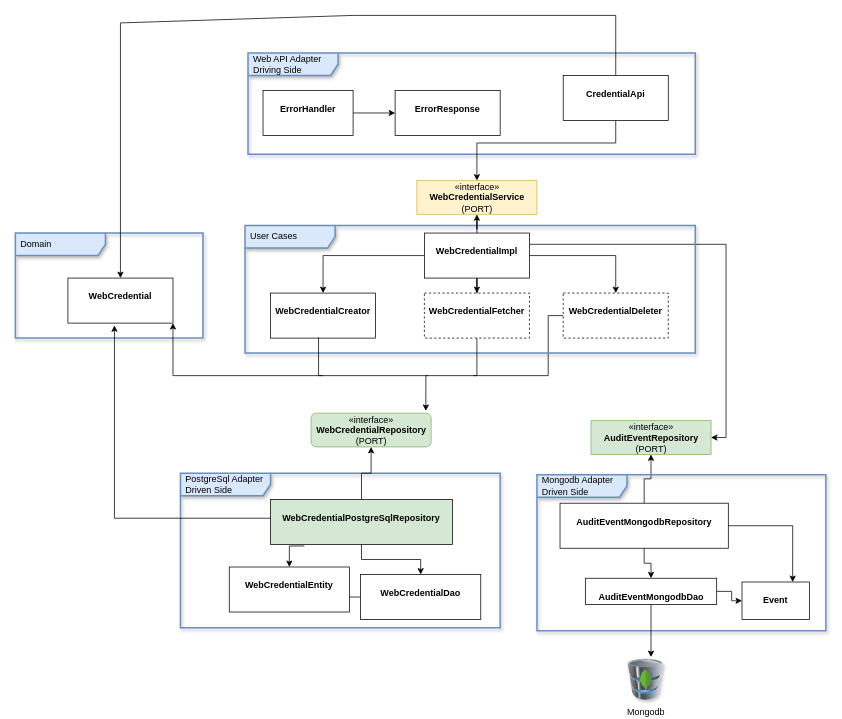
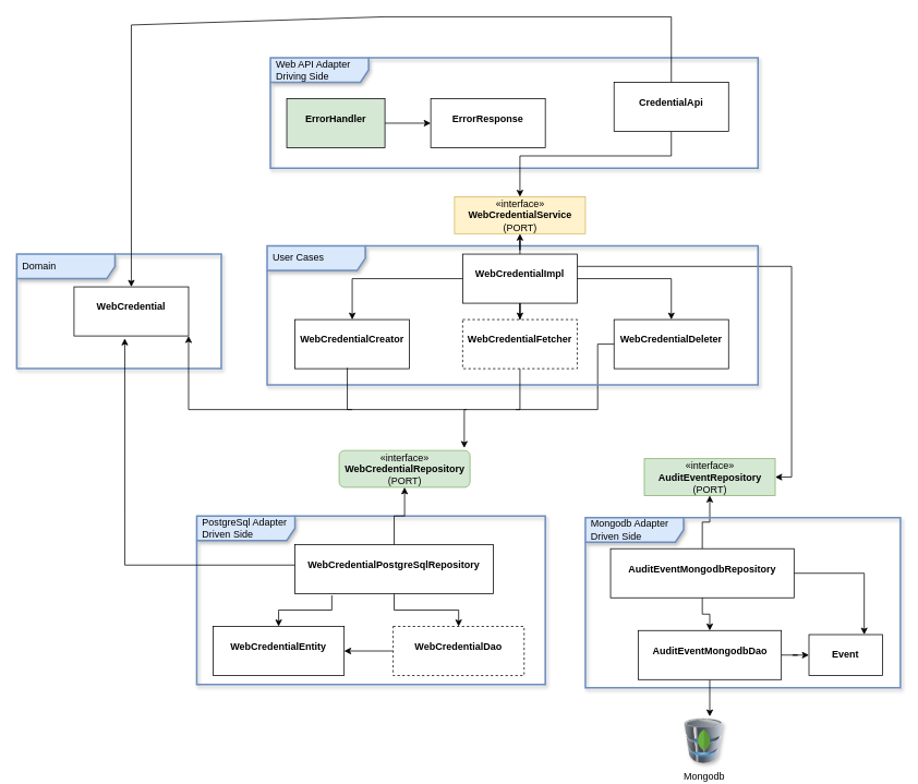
- <mxCell id="52" value="&lt;p style=&quot;margin: 0px ; margin-top: 4px ; text-align: center&quot;&gt;&lt;br&gt;&lt;b&gt;ErrorHandler&lt;/b&gt;&lt;/p&gt;" style="verticalAlign=top;align=left;overflow=fill;fontSize=12;fontFamily=Helvetica;html=1;" vertex="1" parent="1"><mxGeometry x="350" y="120" width="120" height="60" as="geometry" /></mxCell>
+ <mxCell id="52" value="&lt;p style=&quot;margin: 0px ; margin-top: 4px ; text-align: center&quot;&gt;&lt;br&gt;&lt;b&gt;ErrorHandler&lt;/b&gt;&lt;/p&gt;" style="verticalAlign=top;align=left;overflow=fill;fontSize=12;fontFamily=Helvetica;html=1;fillColor=#d5e8d4;" vertex="1" parent="1"><mxGeometry x="350" y="120" width="120" height="60" as="geometry" /></mxCell>
- <mxCell id="35" value="&lt;p style=&quot;margin: 0px ; margin-top: 4px ; text-align: center&quot;&gt;&lt;br&gt;&lt;b&gt;WebCredential&lt;/b&gt;&lt;/p&gt;" style="verticalAlign=top;align=left;overflow=fill;fontSize=12;fontFamily=Helvetica;html=1;" vertex="1" parent="1"><mxGeometry x="90" y="370" width="140" height="60" as="geometry" /></mxCell>
+ <mxCell id="35" value="&lt;p style=&quot;margin: 0px ; margin-top: 4px ; text-align: center&quot;&gt;&lt;br&gt;&lt;b&gt;WebCredential&lt;/b&gt;&lt;/p&gt;" style="verticalAlign=top;align=left;overflow=fill;fontSize=12;fontFamily=Helvetica;html=1;" vertex="1" parent="1"><mxGeometry x="90" y="350" width="140" height="60" as="geometry" /></mxCell>
- <mxCell id="46" value="&lt;p style=&quot;margin: 0px ; margin-top: 4px ; text-align: center&quot;&gt;&lt;br&gt;&lt;b&gt;WebCredentialDeleter&lt;/b&gt;&lt;/p&gt;" style="verticalAlign=top;align=left;overflow=fill;fontSize=12;fontFamily=Helvetica;html=1;dashed=1;" vertex="1" parent="39"><mxGeometry x="424" y="90" width="140" height="60" as="geometry" /></mxCell>
+ <mxCell id="46" value="&lt;p style=&quot;margin: 0px ; margin-top: 4px ; text-align: center&quot;&gt;&lt;br&gt;&lt;b&gt;WebCredentialDeleter&lt;/b&gt;&lt;/p&gt;" style="verticalAlign=top;align=left;overflow=fill;fontSize=12;fontFamily=Helvetica;html=1;" vertex="1" parent="39"><mxGeometry x="424" y="90" width="140" height="60" as="geometry" /></mxCell>
- <mxCell id="28" value="&lt;p style=&quot;margin: 0px ; margin-top: 4px ; text-align: center&quot;&gt;&lt;br&gt;&lt;b&gt;WebCredentialPostgreSqlRepository&lt;/b&gt;&lt;/p&gt;" style="verticalAlign=top;align=left;overflow=fill;fontSize=12;fontFamily=Helvetica;html=1;fillColor=#d5e8d4;" vertex="1" parent="25"><mxGeometry x="120" y="35" width="242.41" height="60" as="geometry" /></mxCell>
+ <mxCell id="28" value="&lt;p style=&quot;margin: 0px ; margin-top: 4px ; text-align: center&quot;&gt;&lt;br&gt;&lt;b&gt;WebCredentialPostgreSqlRepository&lt;/b&gt;&lt;/p&gt;" style="verticalAlign=top;align=left;overflow=fill;fontSize=12;fontFamily=Helvetica;html=1;" vertex="1" parent="25"><mxGeometry x="120" y="35" width="242.41" height="60" as="geometry" /></mxCell>
- <mxCell id="32" value="&lt;p style=&quot;margin: 0px ; margin-top: 4px ; text-align: center&quot;&gt;&lt;br&gt;&lt;b&gt;WebCredentialEntity&lt;/b&gt;&lt;/p&gt;" style="verticalAlign=top;align=left;overflow=fill;fontSize=12;fontFamily=Helvetica;html=1;" vertex="1" parent="25"><mxGeometry x="65" y="125" width="160.13" height="60" as="geometry" /></mxCell>
+ <mxCell id="32" value="&lt;p style=&quot;margin: 0px ; margin-top: 4px ; text-align: center&quot;&gt;&lt;br&gt;&lt;b&gt;WebCredentialEntity&lt;/b&gt;&lt;/p&gt;" style="verticalAlign=top;align=left;overflow=fill;fontSize=12;fontFamily=Helvetica;html=1;" vertex="1" parent="25"><mxGeometry x="20" y="135" width="160.13" height="60" as="geometry" /></mxCell>
- <mxCell id="16" value="&lt;p style=&quot;margin: 0px ; margin-top: 4px ; text-align: center&quot;&gt;&lt;br&gt;&lt;b&gt;AuditEventMongodbDao&lt;/b&gt;&lt;/p&gt;" style="verticalAlign=top;align=left;overflow=fill;fontSize=12;fontFamily=Helvetica;html=1;" vertex="1" parent="12"><mxGeometry x="64.5" y="138" width="175" height="35" as="geometry" /></mxCell>
+ <mxCell id="16" value="&lt;p style=&quot;margin: 0px ; margin-top: 4px ; text-align: center&quot;&gt;&lt;br&gt;&lt;b&gt;AuditEventMongodbDao&lt;/b&gt;&lt;/p&gt;" style="verticalAlign=top;align=left;overflow=fill;fontSize=12;fontFamily=Helvetica;html=1;" vertex="1" parent="12"><mxGeometry x="64.5" y="138" width="175" height="60" as="geometry" /></mxCell>
- <mxCell id="30" value="&lt;p style=&quot;margin: 0px ; margin-top: 4px ; text-align: center&quot;&gt;&lt;br&gt;&lt;b&gt;WebCredentialDao&lt;/b&gt;&lt;/p&gt;" style="verticalAlign=top;align=left;overflow=fill;fontSize=12;fontFamily=Helvetica;html=1;" vertex="1" parent="25"><mxGeometry x="240" y="135" width="160.13" height="60" as="geometry" /></mxCell>
+ <mxCell id="30" value="&lt;p style=&quot;margin: 0px ; margin-top: 4px ; text-align: center&quot;&gt;&lt;br&gt;&lt;b&gt;WebCredentialDao&lt;/b&gt;&lt;/p&gt;" style="verticalAlign=top;align=left;overflow=fill;fontSize=12;fontFamily=Helvetica;html=1;dashed=1;" vertex="1" parent="25"><mxGeometry x="240" y="135" width="160.13" height="60" as="geometry" /></mxCell>
